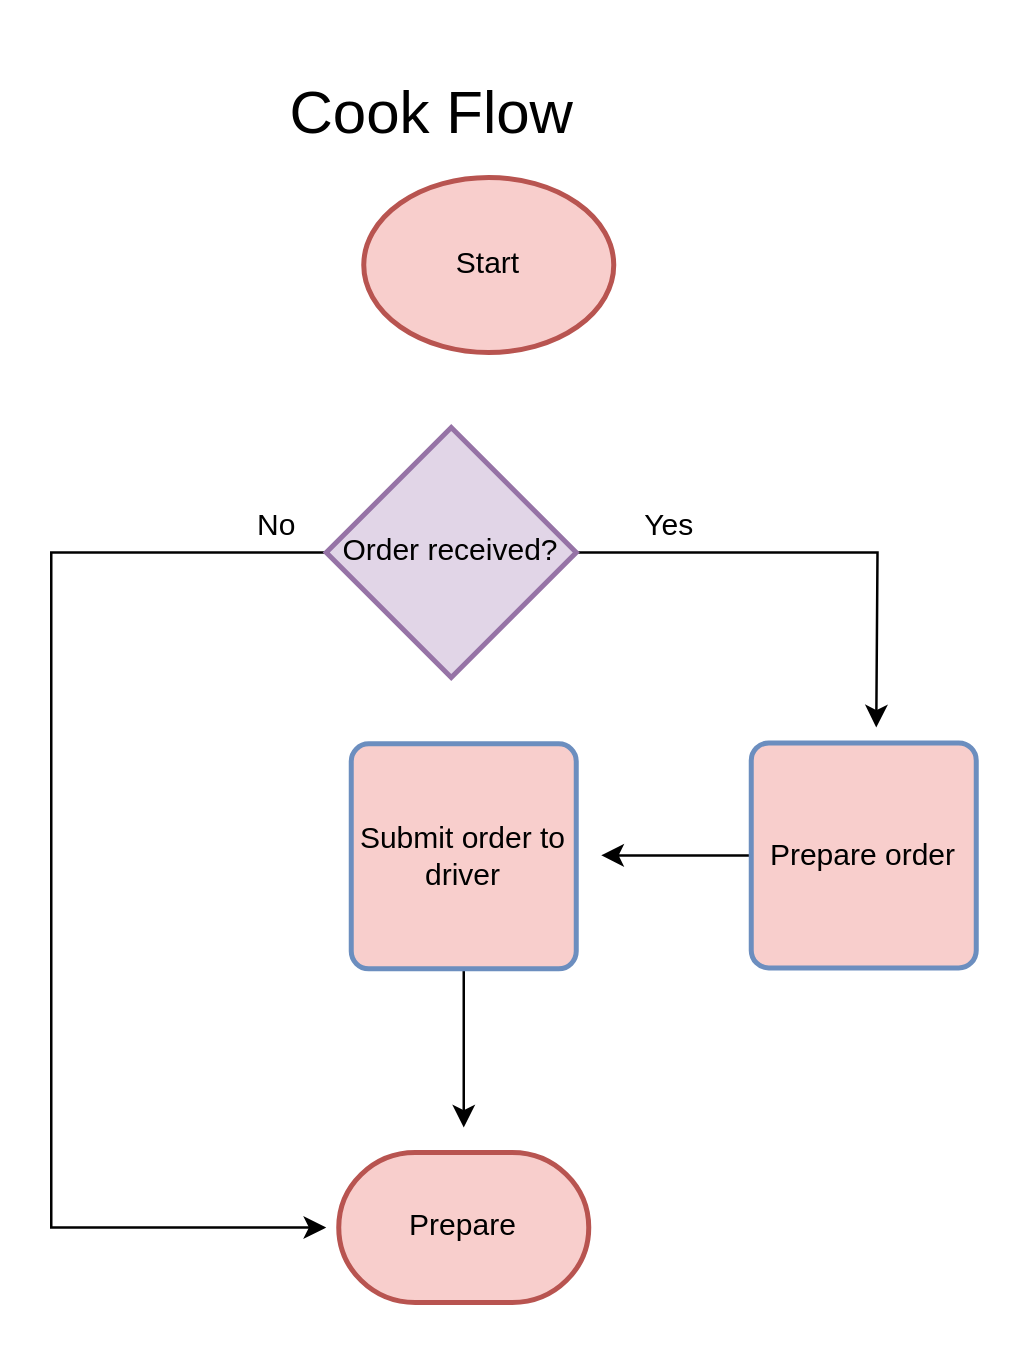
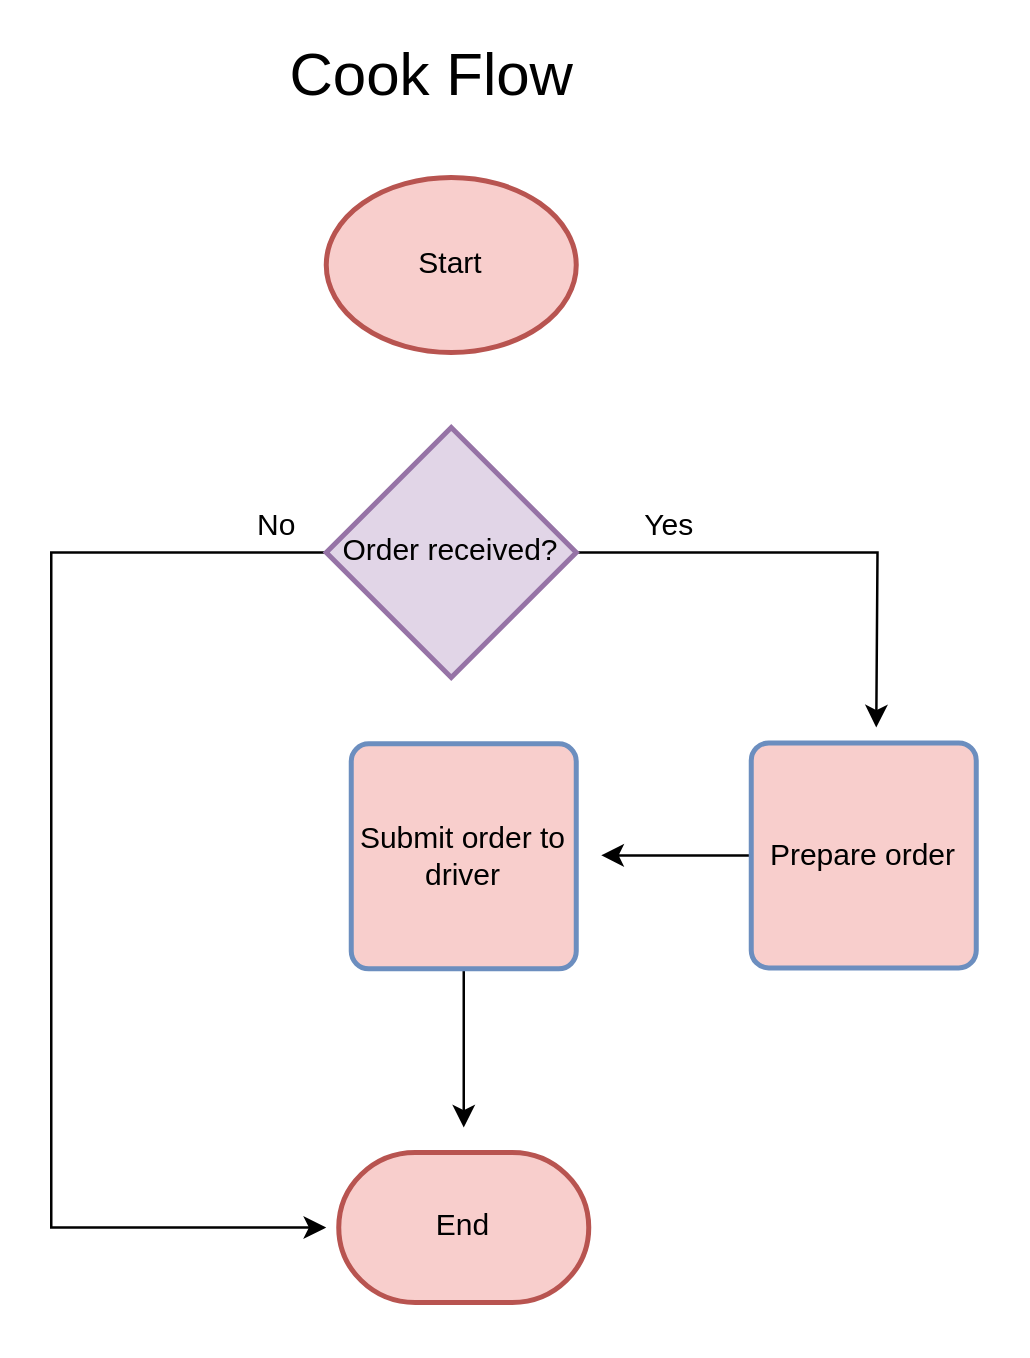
- <mxCell id="13" value="&lt;font style=&quot;font-size: 24px&quot;&gt;Cook Flow&lt;/font&gt;" style="text;html=1;align=center;verticalAlign=middle;resizable=0;points=[];autosize=1;" vertex="1" parent="1"><mxGeometry x="107" y="35" width="130" height="20" as="geometry" /></mxCell>
+ <mxCell id="13" value="&lt;font style=&quot;font-size: 24px&quot;&gt;Cook Flow&lt;/font&gt;" style="text;html=1;align=center;verticalAlign=middle;resizable=0;points=[];autosize=1;" vertex="1" parent="1"><mxGeometry x="107" y="20" width="130" height="20" as="geometry" /></mxCell>
- <mxCell id="2" value="Start" style="strokeWidth=2;html=1;shape=mxgraph.flowchart.start_1;whiteSpace=wrap;fillColor=#f8cecc;strokeColor=#b85450;" parent="1" vertex="1"><mxGeometry x="145" y="70.41" width="100" height="70" as="geometry" /></mxCell>
+ <mxCell id="2" value="Start" style="strokeWidth=2;html=1;shape=mxgraph.flowchart.start_1;whiteSpace=wrap;fillColor=#f8cecc;strokeColor=#b85450;" parent="1" vertex="1"><mxGeometry x="130" y="70.41" width="100" height="70" as="geometry" /></mxCell>
- <mxCell id="10" value="Prepare" style="strokeWidth=2;html=1;shape=mxgraph.flowchart.terminator;whiteSpace=wrap;fillColor=#f8cecc;strokeColor=#b85450;" parent="1" vertex="1"><mxGeometry x="135" y="460.41" width="100" height="60" as="geometry" /></mxCell>
+ <mxCell id="10" value="End" style="strokeWidth=2;html=1;shape=mxgraph.flowchart.terminator;whiteSpace=wrap;fillColor=#f8cecc;strokeColor=#b85450;" parent="1" vertex="1"><mxGeometry x="135" y="460.41" width="100" height="60" as="geometry" /></mxCell>
